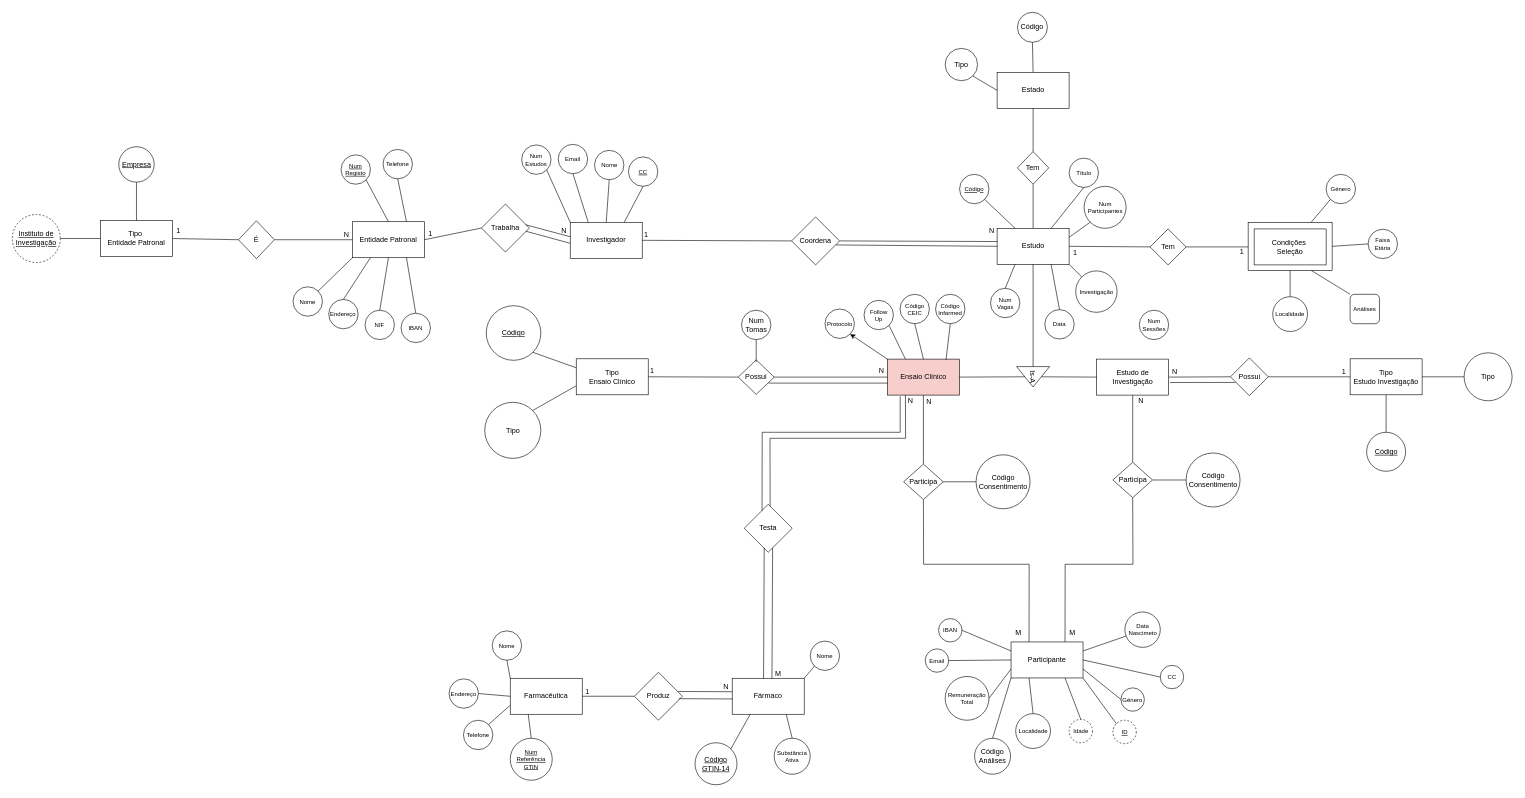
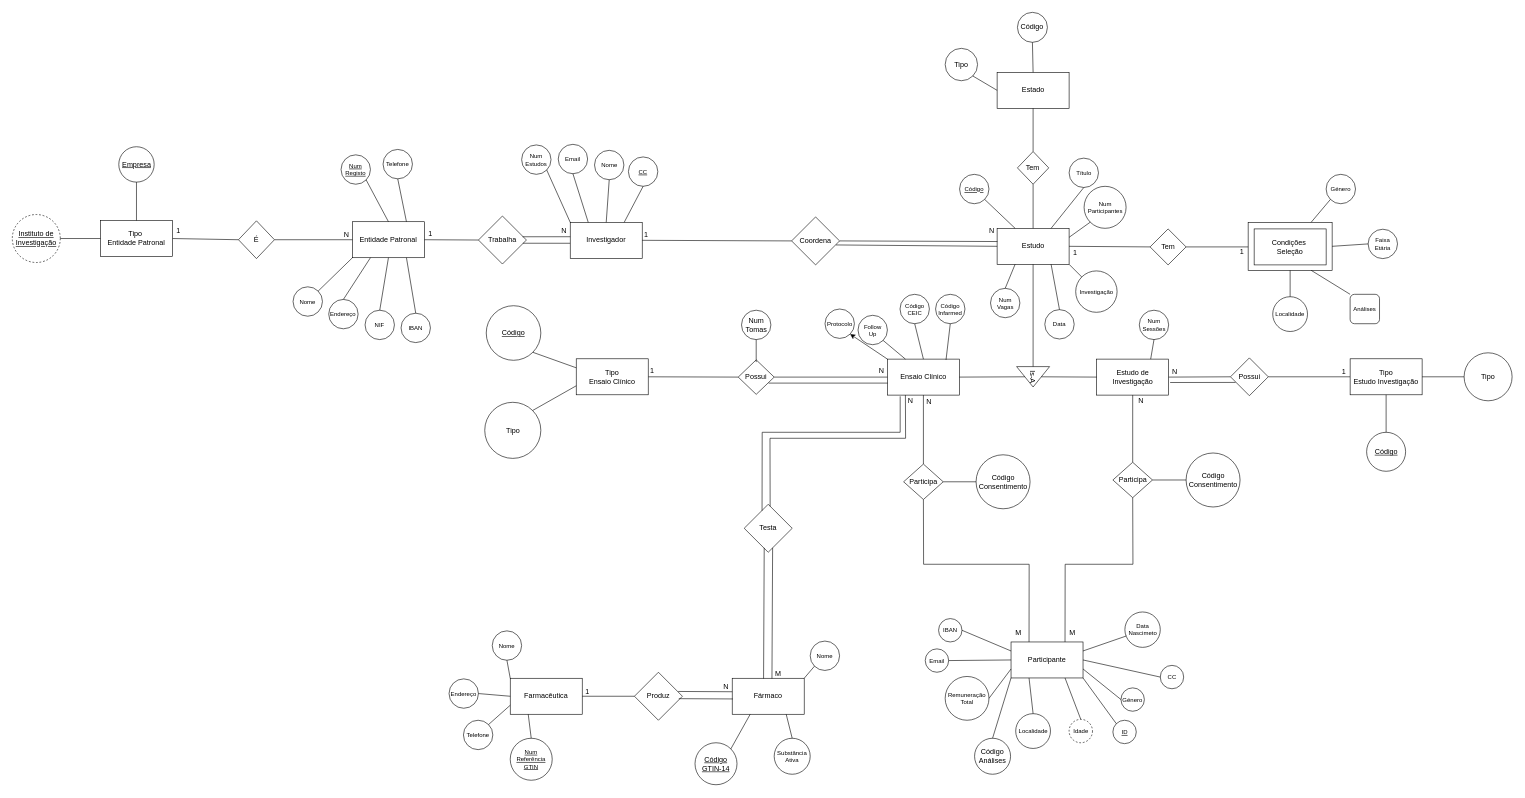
- <mxCell id="21" value="Trabalha" style="rhombus;whiteSpace=wrap;html=1;fontFamily=Helvetica;fontSize=12;fontColor=default;strokeColor=default;fillColor=default;direction=south;" parent="1" vertex="1"><mxGeometry x="802" y="339.5" width="80" height="80" as="geometry" /></mxCell>
+ <mxCell id="21" value="Trabalha" style="rhombus;whiteSpace=wrap;html=1;fontFamily=Helvetica;fontSize=12;fontColor=default;strokeColor=default;fillColor=default;direction=south;" parent="1" vertex="1"><mxGeometry x="797" y="359.5" width="80" height="80" as="geometry" /></mxCell>
- <mxCell id="50" value="Follow&lt;br&gt;Up" style="ellipse;whiteSpace=wrap;html=1;aspect=fixed;fontFamily=Helvetica;fontSize=10;fontColor=default;strokeColor=default;fillColor=default;" parent="1" vertex="1"><mxGeometry x="1439.72" y="500" width="49" height="49" as="geometry" /></mxCell>
+ <mxCell id="50" value="Follow&lt;br&gt;Up" style="ellipse;whiteSpace=wrap;html=1;aspect=fixed;fontFamily=Helvetica;fontSize=10;fontColor=default;strokeColor=default;fillColor=default;" parent="1" vertex="1"><mxGeometry x="1429.72" y="525" width="49" height="49" as="geometry" /></mxCell>
+ <mxCell id="49" value="" style="endArrow=none;html=1;rounded=0;fontFamily=Helvetica;fontSize=10;fontColor=default;entryX=0.5;entryY=1;entryDx=0;entryDy=0;exitX=0.75;exitY=0;exitDx=0;exitDy=0;" parent="1" source="6" target="41" edge="1"><mxGeometry width="50" height="50" relative="1" as="geometry"><mxPoint x="2066.56" y="668" as="sourcePoint" /><mxPoint x="2116.56" y="618" as="targetPoint" /></mxGeometry></mxCell>
- <mxCell id="5" value="Ensaio Clínico" style="rounded=0;whiteSpace=wrap;html=1;fillColor=#f8cecc;" parent="1" vertex="1"><mxGeometry x="1478.72" y="598" width="120" height="60" as="geometry" /></mxCell>
+ <mxCell id="5" value="Ensaio Clínico" style="rounded=0;whiteSpace=wrap;html=1;" parent="1" vertex="1"><mxGeometry x="1478.72" y="598" width="120" height="60" as="geometry" /></mxCell>
- <mxCell id="174" value="&lt;u&gt;ID&lt;/u&gt;" style="ellipse;whiteSpace=wrap;html=1;aspect=fixed;fontFamily=Helvetica;fontSize=10;fontColor=default;strokeColor=default;fillColor=default;dashed=1;" vertex="1" parent="1"><mxGeometry x="1854.56" y="1200" width="39" height="39" as="geometry" /></mxCell>
+ <mxCell id="174" value="&lt;u&gt;ID&lt;/u&gt;" style="ellipse;whiteSpace=wrap;html=1;aspect=fixed;fontFamily=Helvetica;fontSize=10;fontColor=default;strokeColor=default;fillColor=default;" vertex="1" parent="1"><mxGeometry x="1854.56" y="1200" width="39" height="39" as="geometry" /></mxCell>
